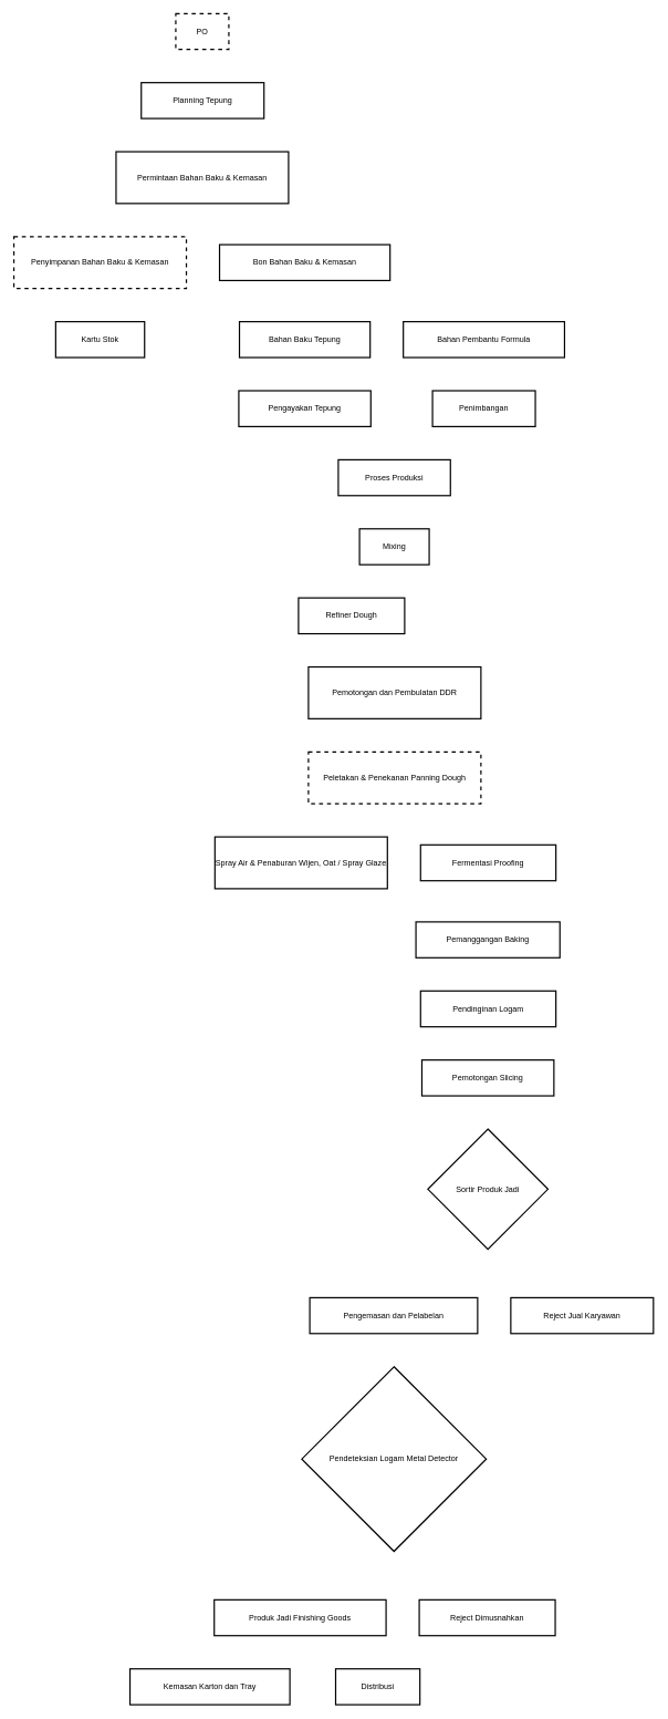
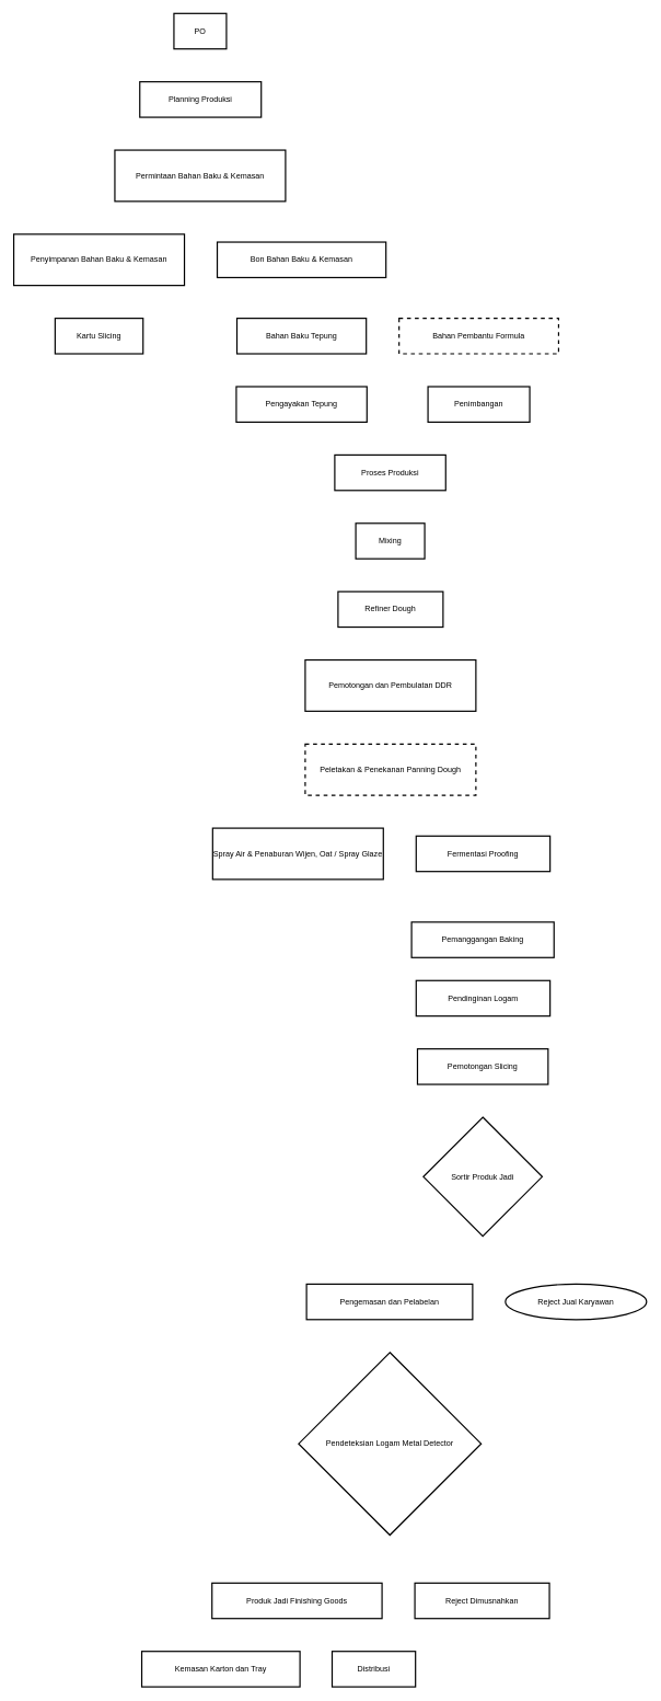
- <mxCell id="2" value="PO" style="whiteSpace=wrap;strokeWidth=2;dashed=1;" vertex="1" parent="1"><mxGeometry x="264" y="20" width="80" height="54" as="geometry" /></mxCell>
+ <mxCell id="2" value="PO" style="whiteSpace=wrap;strokeWidth=2;" vertex="1" parent="1"><mxGeometry x="264" y="20" width="80" height="54" as="geometry" /></mxCell>
- <mxCell id="3" value="Planning Tepung" style="whiteSpace=wrap;strokeWidth=2;" vertex="1" parent="1"><mxGeometry x="212" y="124" width="185" height="54" as="geometry" /></mxCell>
+ <mxCell id="3" value="Planning Produksi" style="whiteSpace=wrap;strokeWidth=2;" vertex="1" parent="1"><mxGeometry x="212" y="124" width="185" height="54" as="geometry" /></mxCell>
- <mxCell id="6" value="Penyimpanan Bahan Baku &amp; Kemasan" style="whiteSpace=wrap;strokeWidth=2;dashed=1;" vertex="1" parent="1"><mxGeometry x="20" y="356" width="260" height="78" as="geometry" /></mxCell>
+ <mxCell id="6" value="Penyimpanan Bahan Baku &amp; Kemasan" style="whiteSpace=wrap;strokeWidth=2;" vertex="1" parent="1"><mxGeometry x="20" y="356" width="260" height="78" as="geometry" /></mxCell>
- <mxCell id="7" value="Kartu Stok" style="whiteSpace=wrap;strokeWidth=2;" vertex="1" parent="1"><mxGeometry x="83" y="484" width="134" height="54" as="geometry" /></mxCell>
+ <mxCell id="7" value="Kartu Slicing" style="whiteSpace=wrap;strokeWidth=2;" vertex="1" parent="1"><mxGeometry x="83" y="484" width="134" height="54" as="geometry" /></mxCell>
- <mxCell id="11" value="Bahan Pembantu Formula" style="whiteSpace=wrap;strokeWidth=2;" vertex="1" parent="1"><mxGeometry x="607" y="484" width="243" height="54" as="geometry" /></mxCell>
+ <mxCell id="11" value="Bahan Pembantu Formula" style="whiteSpace=wrap;strokeWidth=2;dashed=1;" vertex="1" parent="1"><mxGeometry x="607" y="484" width="243" height="54" as="geometry" /></mxCell>
- <mxCell id="14" value="Refiner Dough" style="whiteSpace=wrap;strokeWidth=2;" vertex="1" parent="1"><mxGeometry x="449" y="900" width="160" height="54" as="geometry" /></mxCell>
+ <mxCell id="14" value="Refiner Dough" style="whiteSpace=wrap;strokeWidth=2;" vertex="1" parent="1"><mxGeometry x="514" y="900" width="160" height="54" as="geometry" /></mxCell>
- <mxCell id="19" value="Pemanggangan Baking" style="whiteSpace=wrap;strokeWidth=2;" vertex="1" parent="1"><mxGeometry x="626" y="1388" width="217" height="54" as="geometry" /></mxCell>
+ <mxCell id="19" value="Pemanggangan Baking" style="whiteSpace=wrap;strokeWidth=2;" vertex="1" parent="1"><mxGeometry x="626" y="1403" width="217" height="54" as="geometry" /></mxCell>
- <mxCell id="24" value="Reject Jual Karyawan" style="whiteSpace=wrap;strokeWidth=2;" vertex="1" parent="1"><mxGeometry x="769" y="1954" width="215" height="54" as="geometry" /></mxCell>
+ <mxCell id="24" value="Reject Jual Karyawan" style="ellipse;whiteSpace=wrap;strokeWidth=2;" vertex="1" parent="1"><mxGeometry x="769" y="1954" width="215" height="54" as="geometry" /></mxCell>
- <mxCell id="28" value="Kemasan Karton dan Tray" style="whiteSpace=wrap;strokeWidth=2;" vertex="1" parent="1"><mxGeometry x="195" y="2513" width="241" height="54" as="geometry" /></mxCell>
+ <mxCell id="28" value="Kemasan Karton dan Tray" style="whiteSpace=wrap;strokeWidth=2;" vertex="1" parent="1"><mxGeometry x="215" y="2513" width="241" height="54" as="geometry" /></mxCell>
